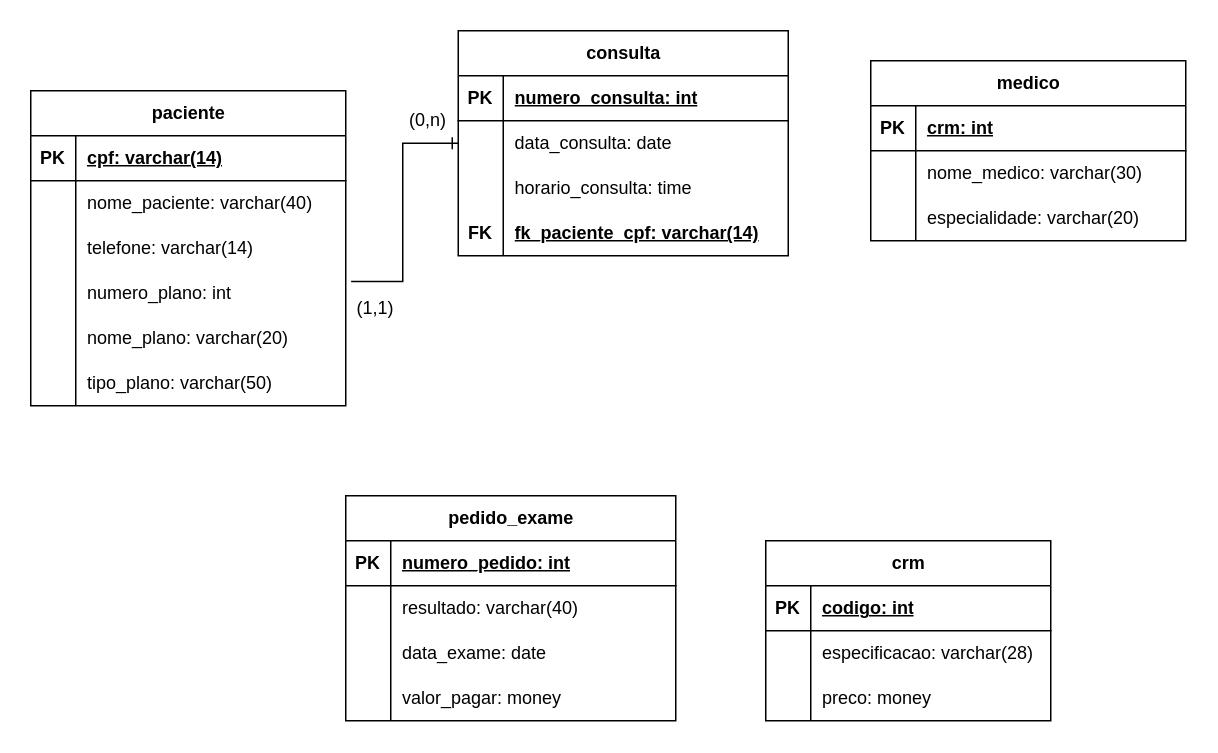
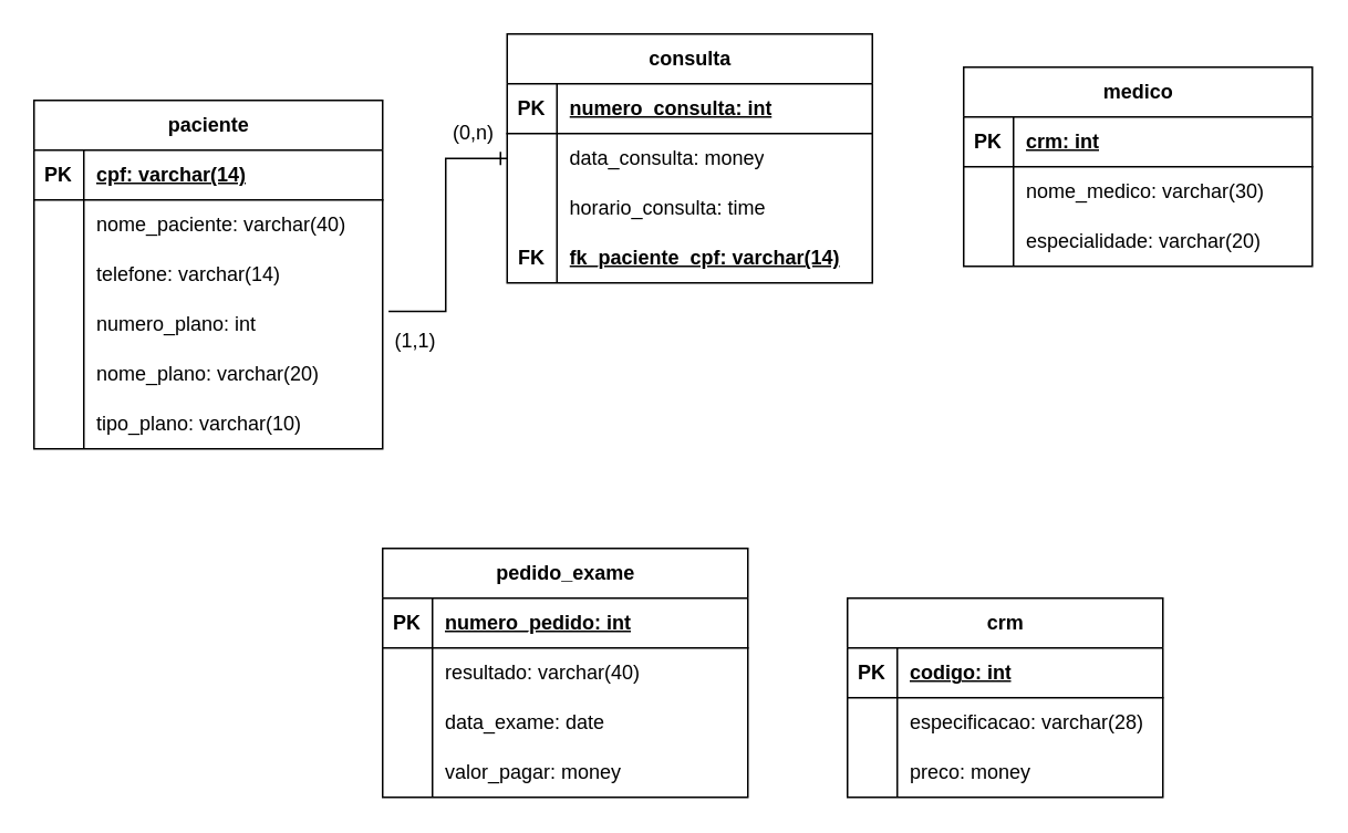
- <mxCell id="27" value="data_consulta: date" style="shape=partialRectangle;connectable=0;fillColor=none;top=0;left=0;bottom=0;right=0;align=left;spacingLeft=6;overflow=hidden;whiteSpace=wrap;html=1;" vertex="1" parent="25"><mxGeometry x="30" width="190" height="30" as="geometry"><mxRectangle width="190" height="30" as="alternateBounds" /></mxGeometry></mxCell>
+ <mxCell id="27" value="data_consulta: money" style="shape=partialRectangle;connectable=0;fillColor=none;top=0;left=0;bottom=0;right=0;align=left;spacingLeft=6;overflow=hidden;whiteSpace=wrap;html=1;" vertex="1" parent="25"><mxGeometry x="30" width="190" height="30" as="geometry"><mxRectangle width="190" height="30" as="alternateBounds" /></mxGeometry></mxCell>
- <mxCell id="20" value="tipo_plano: varchar(50)" style="shape=partialRectangle;connectable=0;fillColor=none;top=0;left=0;bottom=0;right=0;align=left;spacingLeft=6;overflow=hidden;whiteSpace=wrap;html=1;" vertex="1" parent="18"><mxGeometry x="30" width="180" height="30" as="geometry"><mxRectangle width="180" height="30" as="alternateBounds" /></mxGeometry></mxCell>
+ <mxCell id="20" value="tipo_plano: varchar(10)" style="shape=partialRectangle;connectable=0;fillColor=none;top=0;left=0;bottom=0;right=0;align=left;spacingLeft=6;overflow=hidden;whiteSpace=wrap;html=1;" vertex="1" parent="18"><mxGeometry x="30" width="180" height="30" as="geometry"><mxRectangle width="180" height="30" as="alternateBounds" /></mxGeometry></mxCell>
